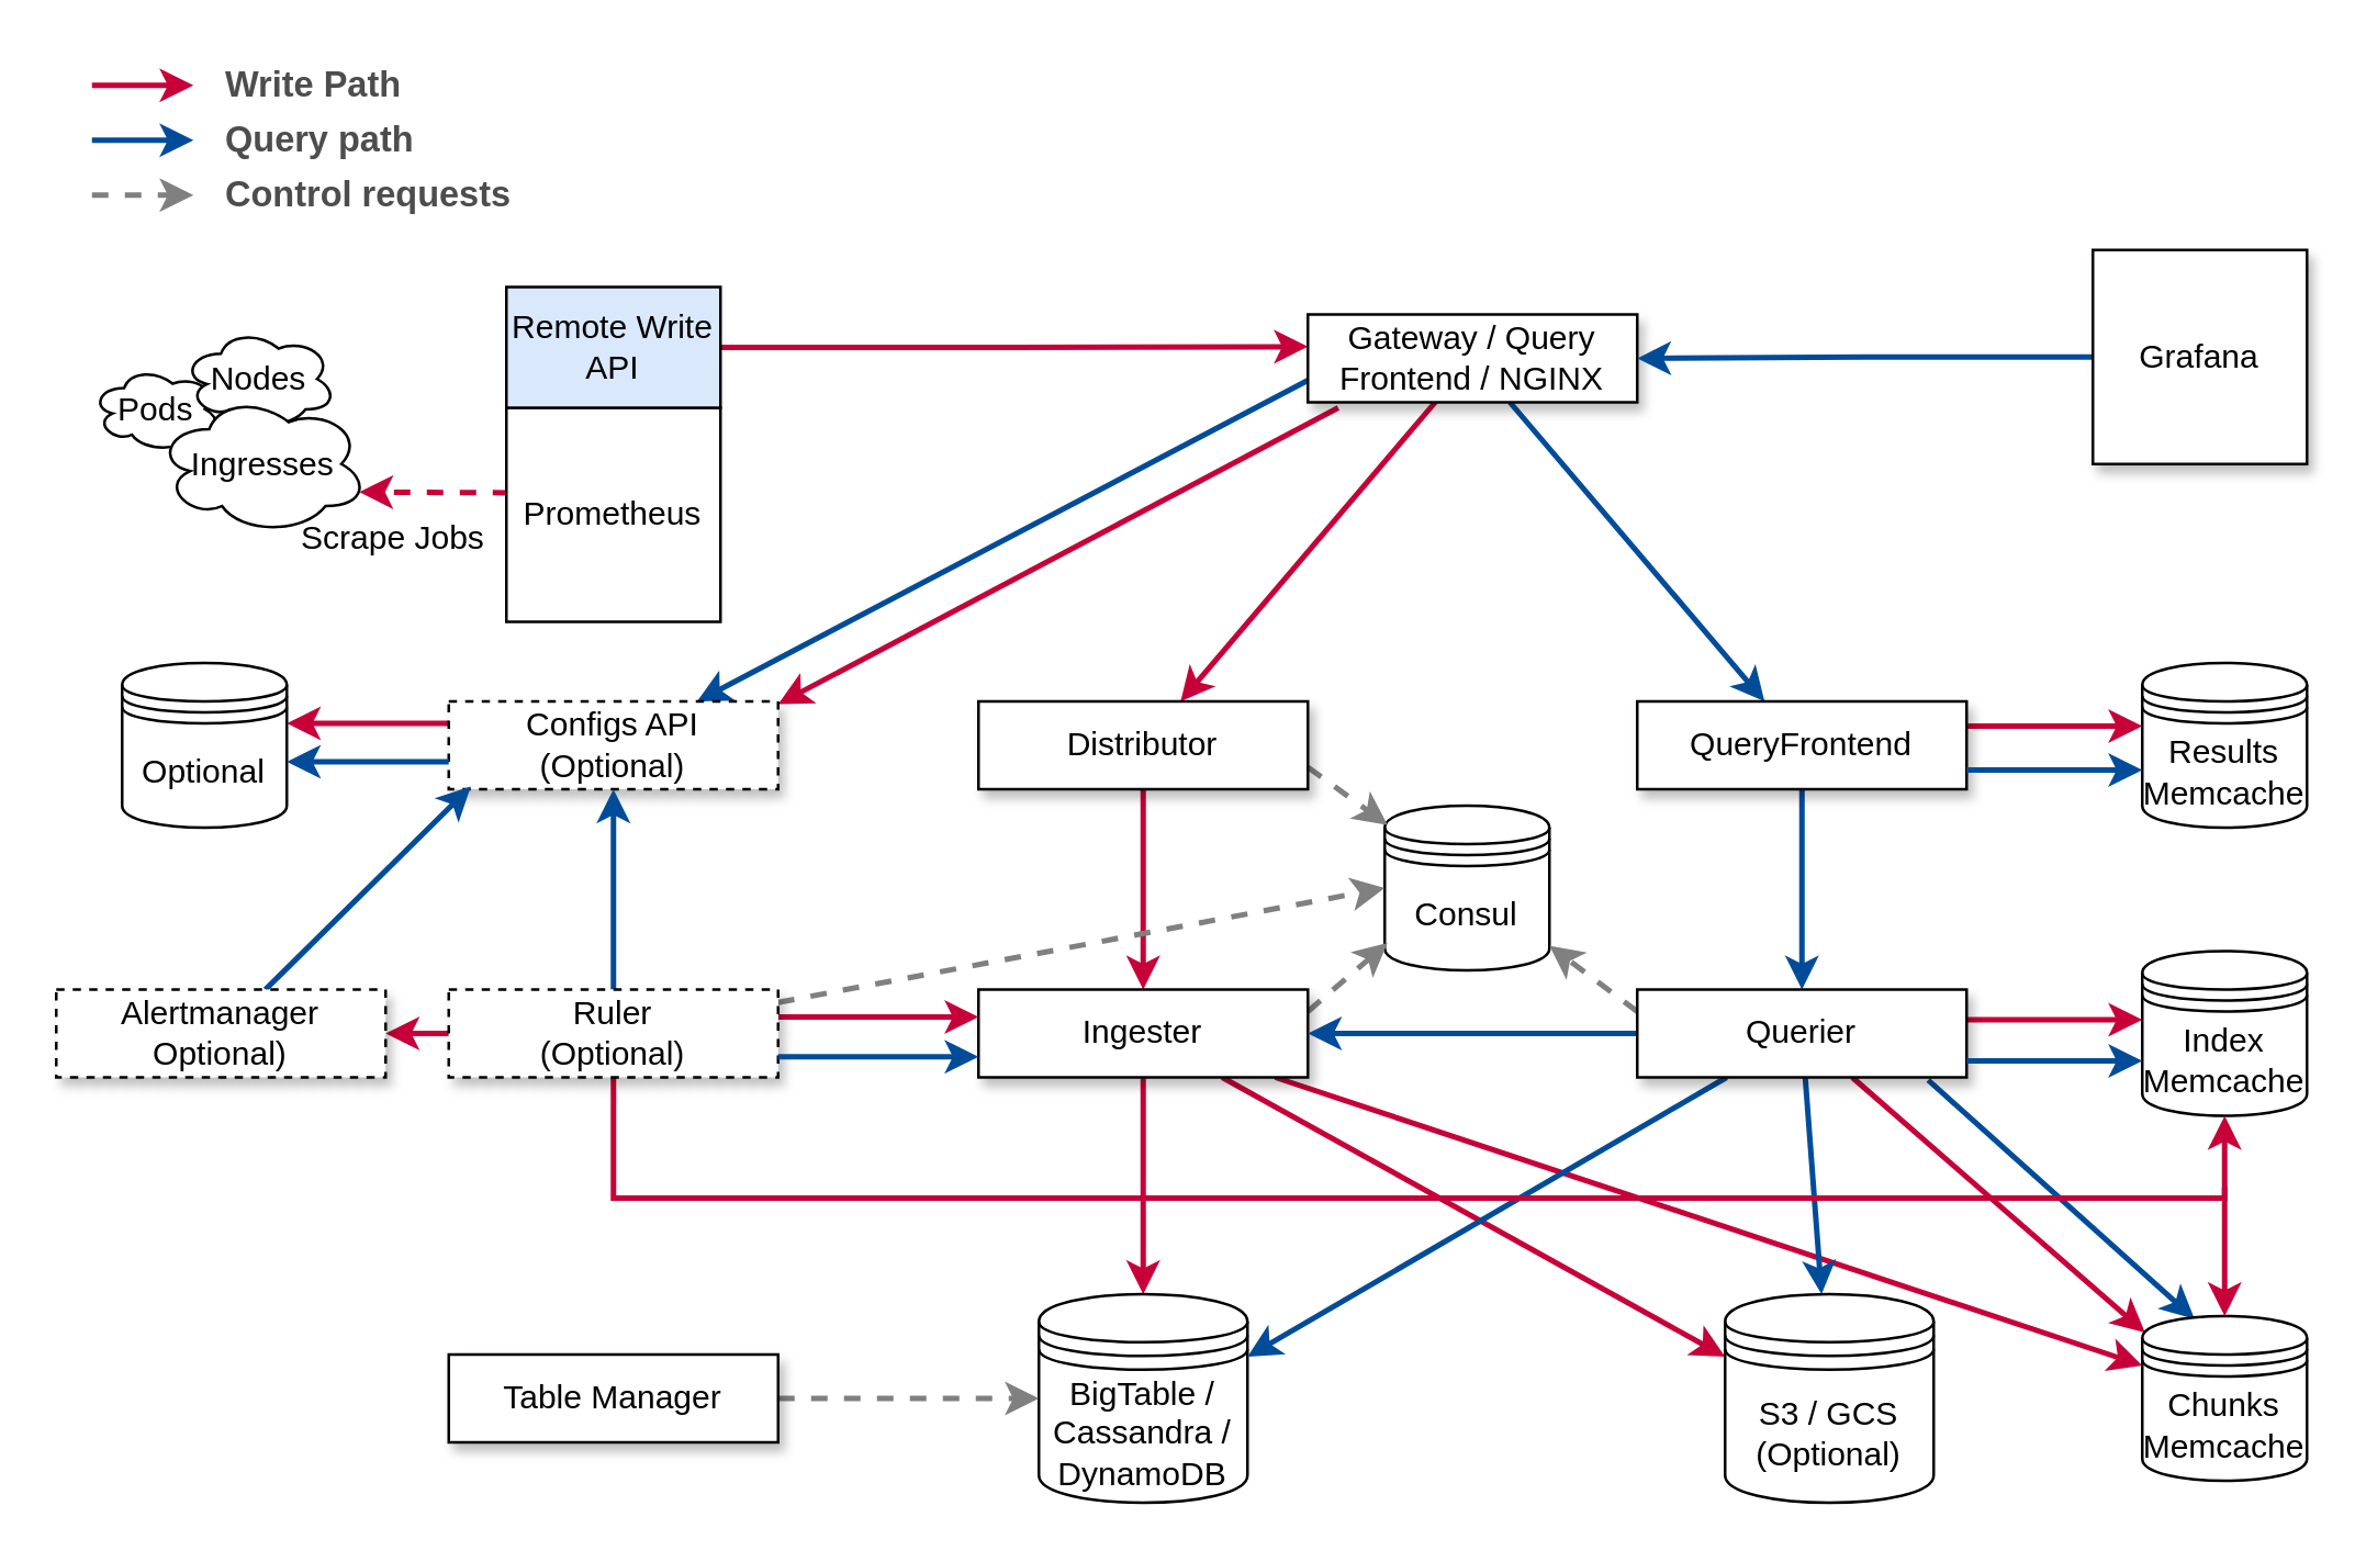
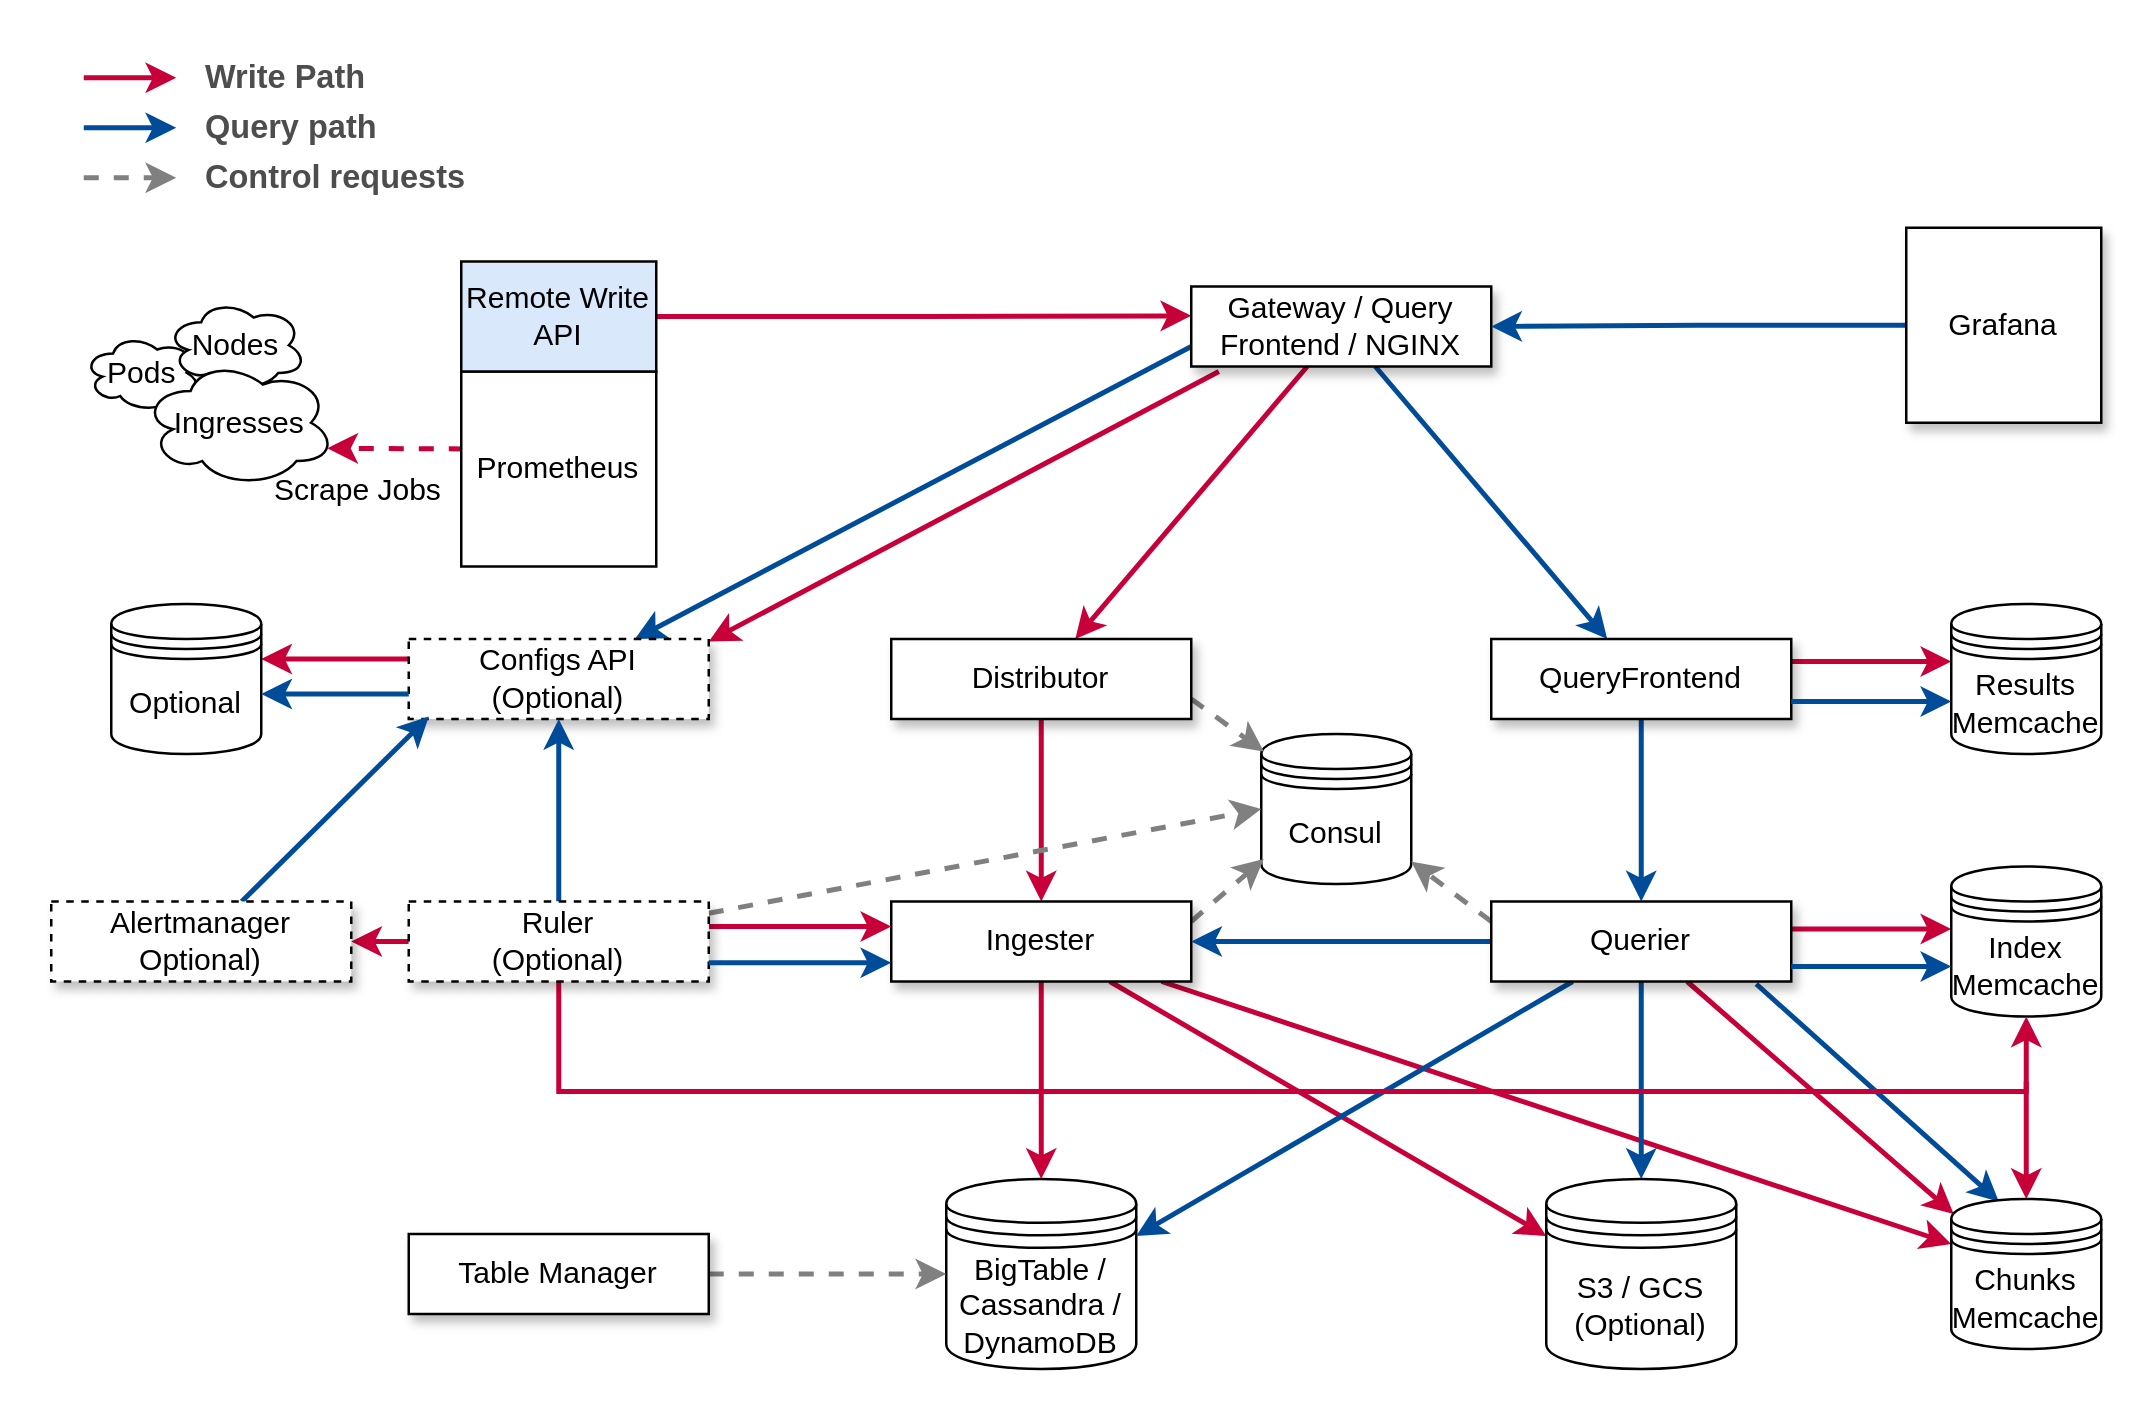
- <mxCell id="53" value="S3 / GCS&lt;br&gt;(Optional)&lt;br&gt;" style="shape=datastore;whiteSpace=wrap;html=1;" vertex="1" parent="1"><mxGeometry x="628" y="471" width="76" height="76" as="geometry" /></mxCell>
+ <mxCell id="53" value="S3 / GCS&lt;br&gt;(Optional)&lt;br&gt;" style="shape=datastore;whiteSpace=wrap;html=1;" vertex="1" parent="1"><mxGeometry x="618" y="471" width="76" height="76" as="geometry" /></mxCell>
